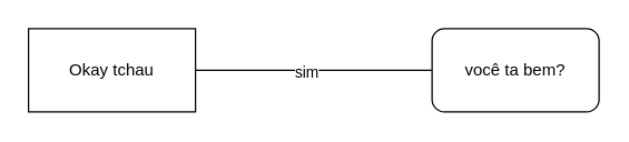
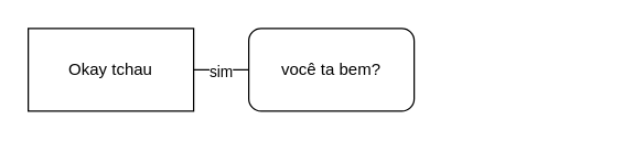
- <mxCell id="4" value="você ta bem?" style="rounded=1;whiteSpace=wrap;html=1;" vertex="1" parent="1"><mxGeometry x="310" y="20" width="120" height="60" as="geometry" /></mxCell>
+ <mxCell id="4" value="você ta bem?" style="rounded=1;whiteSpace=wrap;html=1;" vertex="1" parent="1"><mxGeometry x="180" y="20" width="120" height="60" as="geometry" /></mxCell>
